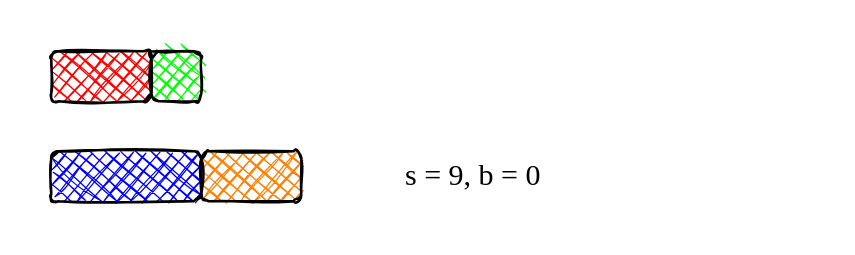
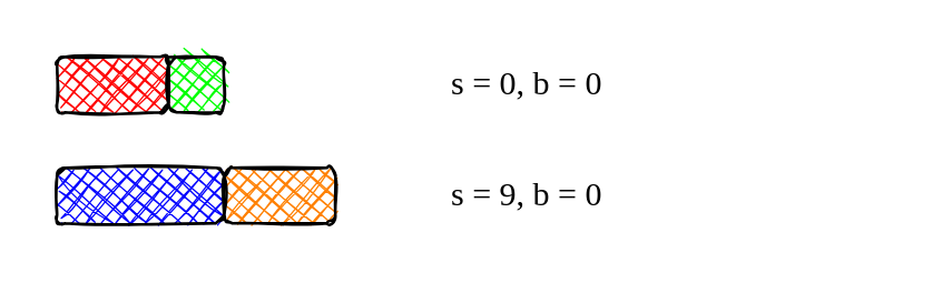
+ <mxCell id="3" value="s = 0, b = 0" style="rounded=0;whiteSpace=wrap;html=1;fontFamily=Lucida Console;align=left;strokeColor=none;fillColor=none;" parent="2" vertex="1"><mxGeometry width="160" height="20" as="geometry" /></mxCell>
